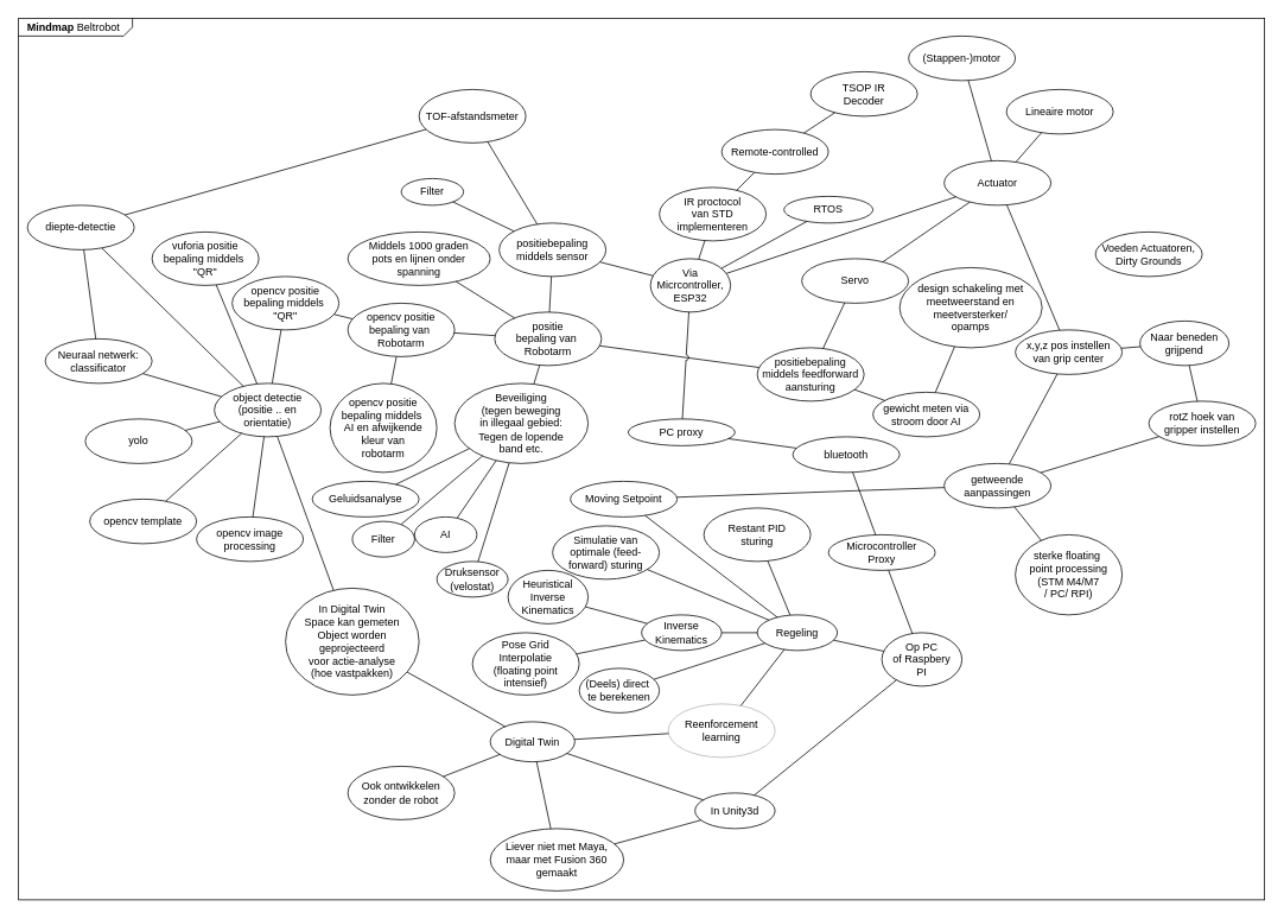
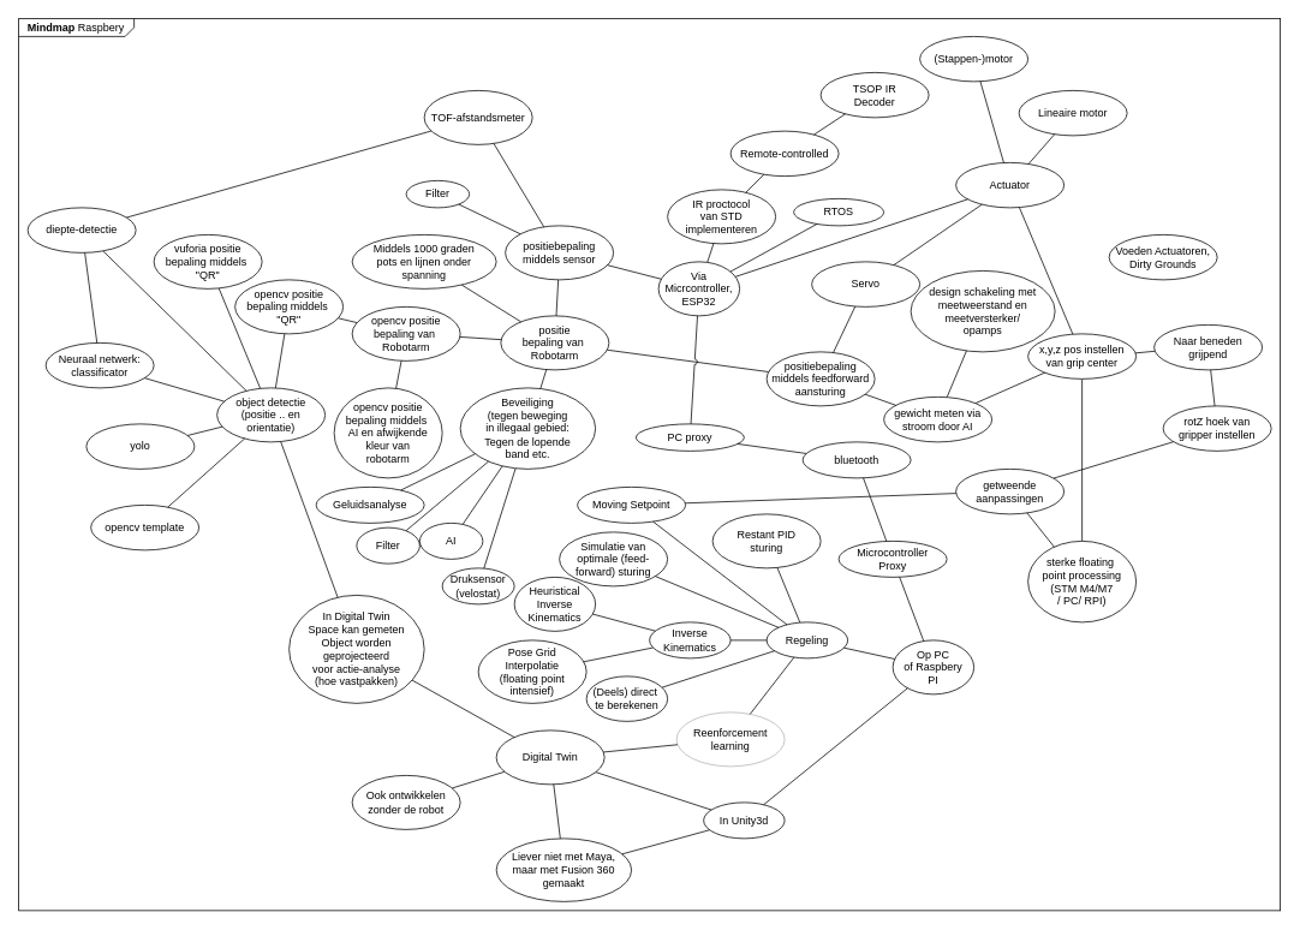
- <mxCell id="2" value="&lt;p style=&quot;margin:0px;margin-top:4px;margin-left:10px;text-align:left;&quot;&gt;&lt;b&gt;Mindmap&lt;/b&gt;&amp;nbsp;Beltrobot&lt;/p&gt;" style="html=1;shape=mxgraph.sysml.package;labelX=128;align=left;spacingLeft=10;html=1;overflow=fill;whiteSpace=wrap;recursiveResize=0;" vertex="1" parent="1"><mxGeometry x="20" y="20" width="1400" height="990" as="geometry" /></mxCell>
+ <mxCell id="2" value="&lt;p style=&quot;margin:0px;margin-top:4px;margin-left:10px;text-align:left;&quot;&gt;&lt;b&gt;Mindmap&lt;/b&gt;&amp;nbsp;Raspbery&lt;/p&gt;" style="html=1;shape=mxgraph.sysml.package;labelX=128;align=left;spacingLeft=10;html=1;overflow=fill;whiteSpace=wrap;recursiveResize=0;" vertex="1" parent="1"><mxGeometry x="20" y="20" width="1400" height="990" as="geometry" /></mxCell>
- <mxCell id="6" value="Naar beneden grijpend" style="ellipse;whiteSpace=wrap;html=1;" parent="3" vertex="1"><mxGeometry x="1280" y="360" width="100" height="50" as="geometry" /></mxCell>
+ <mxCell id="6" value="Naar beneden grijpend" style="ellipse;whiteSpace=wrap;html=1;" parent="3" vertex="1"><mxGeometry x="1280" y="360" width="120" height="50" as="geometry" /></mxCell>
+ <mxCell id="14" value="" style="rounded=0;orthogonalLoop=1;jettySize=auto;html=1;endArrow=none;endFill=0;" parent="3" source="15" target="9" edge="1"><mxGeometry relative="1" as="geometry" /></mxCell>
- <mxCell id="8" style="rounded=0;orthogonalLoop=1;jettySize=auto;html=1;endArrow=none;endFill=0;" parent="3" source="9" target="12" edge="1"><mxGeometry relative="1" as="geometry"><mxPoint x="1163.565" y="500.256" as="targetPoint" /></mxGeometry></mxCell>
+ <mxCell id="8" style="rounded=0;orthogonalLoop=1;jettySize=auto;html=1;endArrow=none;endFill=0;" parent="3" source="9" target="17" edge="1"><mxGeometry relative="1" as="geometry"><mxPoint x="1163.565" y="500.256" as="targetPoint" /></mxGeometry></mxCell>
- <mxCell id="29" value="" style="rounded=0;orthogonalLoop=1;jettySize=auto;html=1;endArrow=none;endFill=0;" parent="3" source="28" target="18" edge="1"><mxGeometry relative="1" as="geometry"><mxPoint x="295" y="675" as="sourcePoint" /><mxPoint x="334" y="500" as="targetPoint" /></mxGeometry></mxCell>
- <mxCell id="28" value="opencv image&lt;br&gt;processing" style="ellipse;whiteSpace=wrap;html=1;" parent="3" vertex="1"><mxGeometry x="220" y="580" width="120" height="50" as="geometry" /></mxCell>
- <mxCell id="50" value="Digital Twin" style="ellipse;whiteSpace=wrap;html=1;" parent="3" vertex="1"><mxGeometry x="550" y="810" width="95" height="45" as="geometry" /></mxCell>
+ <mxCell id="50" value="Digital Twin" style="ellipse;whiteSpace=wrap;html=1;" parent="3" vertex="1"><mxGeometry x="550" y="810" width="120" height="60" as="geometry" /></mxCell>
